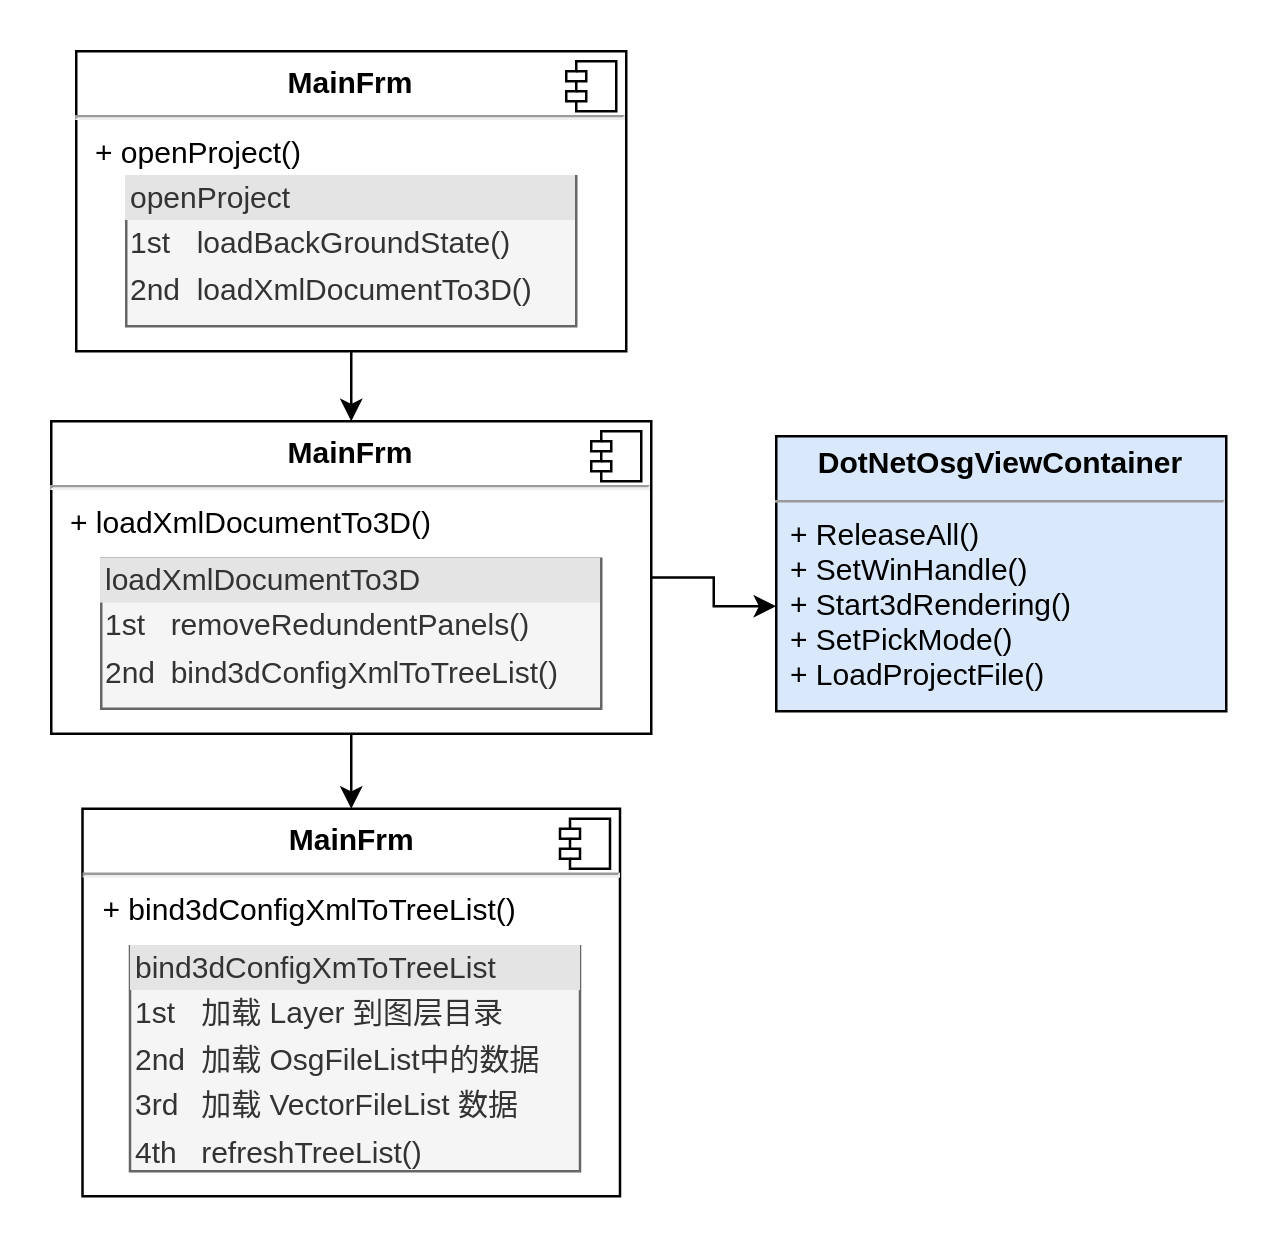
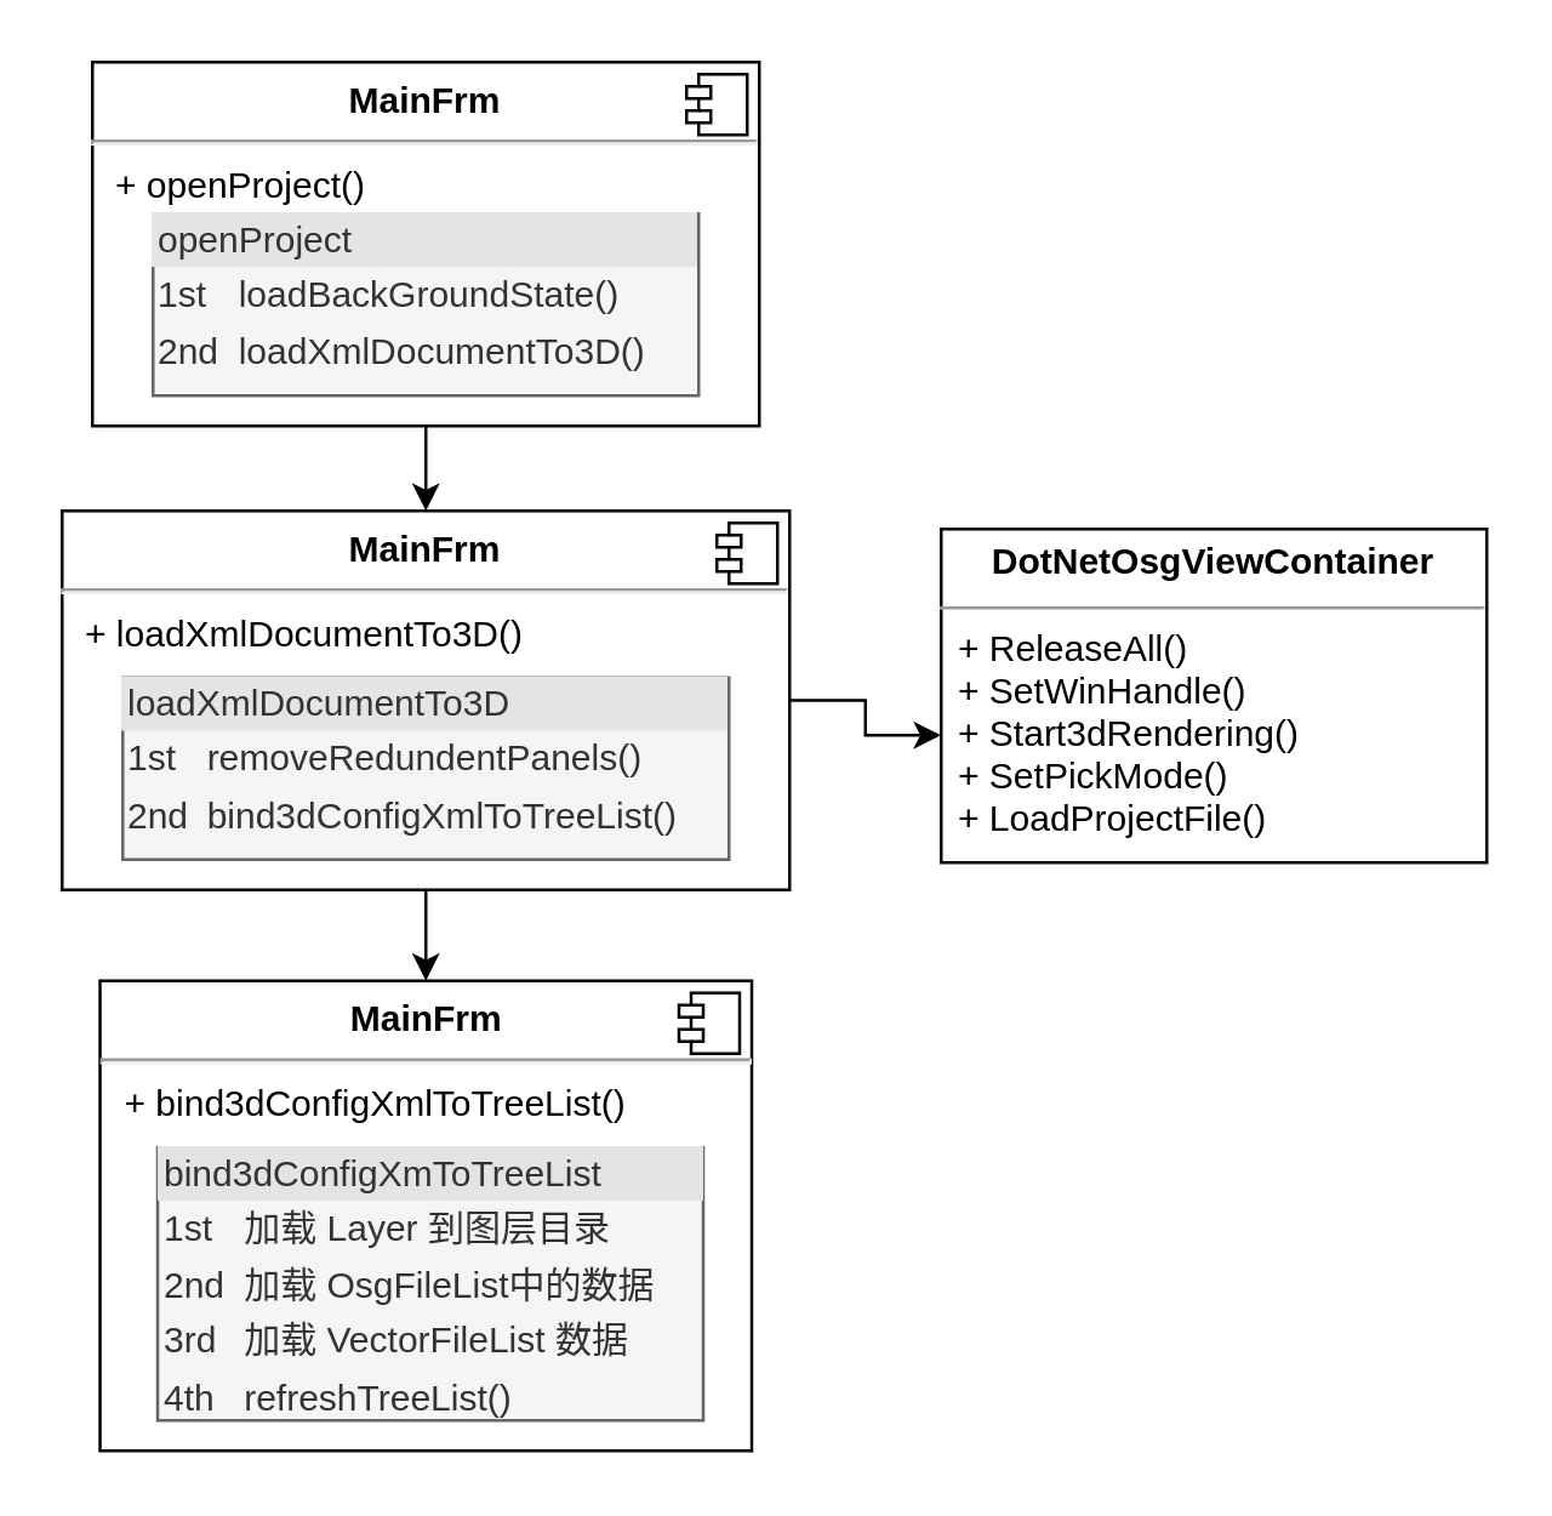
- <mxCell id="11" value="&lt;p style=&quot;margin: 0px ; margin-top: 4px ; text-align: center&quot;&gt;&lt;b&gt;DotNetOsgViewContainer&lt;/b&gt;&lt;/p&gt;&lt;div style=&quot;height: 2px&quot;&gt;&lt;/div&gt;&lt;hr size=&quot;1&quot;&gt;&lt;div style=&quot;height: 2px&quot;&gt;&lt;/div&gt;" style="verticalAlign=top;align=left;overflow=fill;fontSize=12;fontFamily=Helvetica;html=1;fillColor=#dae8fc;" vertex="1" parent="1"><mxGeometry x="310" y="174" width="180" height="110" as="geometry" /></mxCell>
+ <mxCell id="11" value="&lt;p style=&quot;margin: 0px ; margin-top: 4px ; text-align: center&quot;&gt;&lt;b&gt;DotNetOsgViewContainer&lt;/b&gt;&lt;/p&gt;&lt;div style=&quot;height: 2px&quot;&gt;&lt;/div&gt;&lt;hr size=&quot;1&quot;&gt;&lt;div style=&quot;height: 2px&quot;&gt;&lt;/div&gt;" style="verticalAlign=top;align=left;overflow=fill;fontSize=12;fontFamily=Helvetica;html=1;" vertex="1" parent="1"><mxGeometry x="310" y="174" width="180" height="110" as="geometry" /></mxCell>
